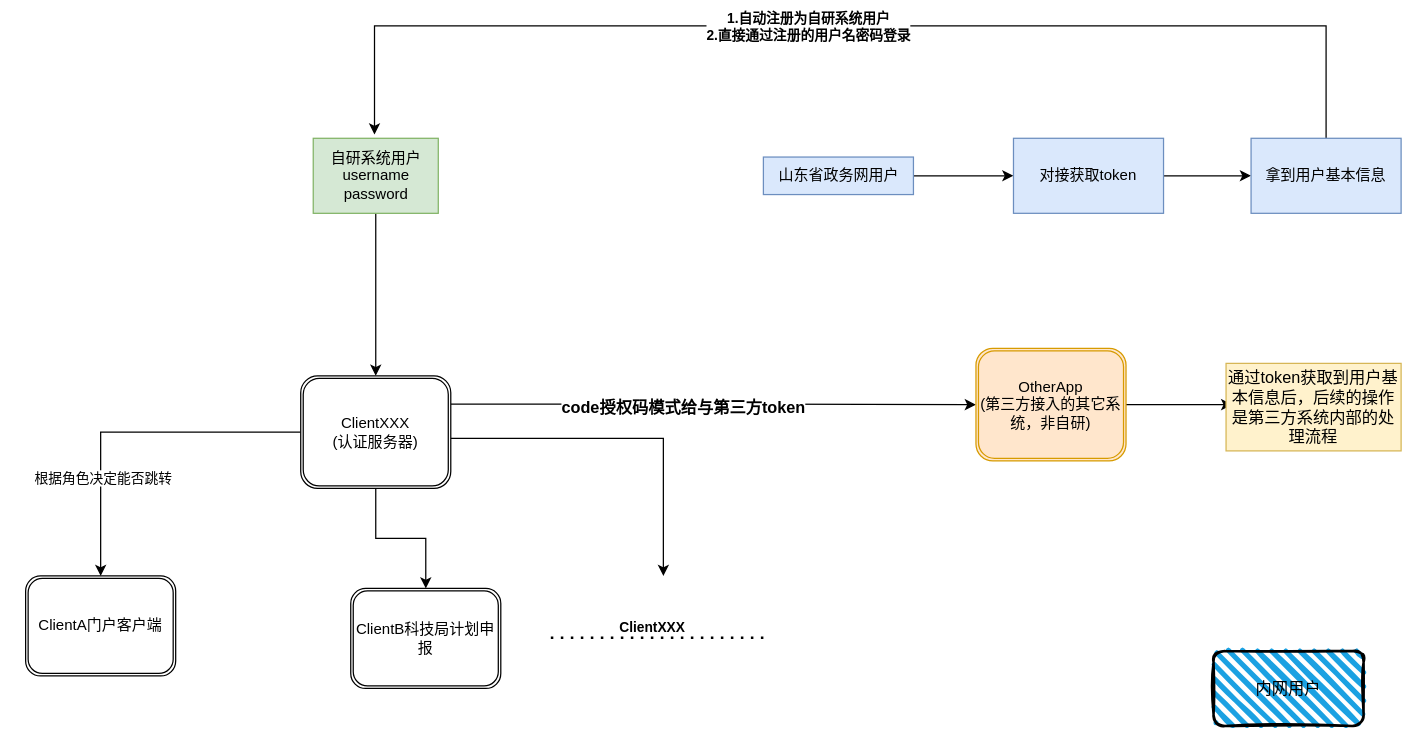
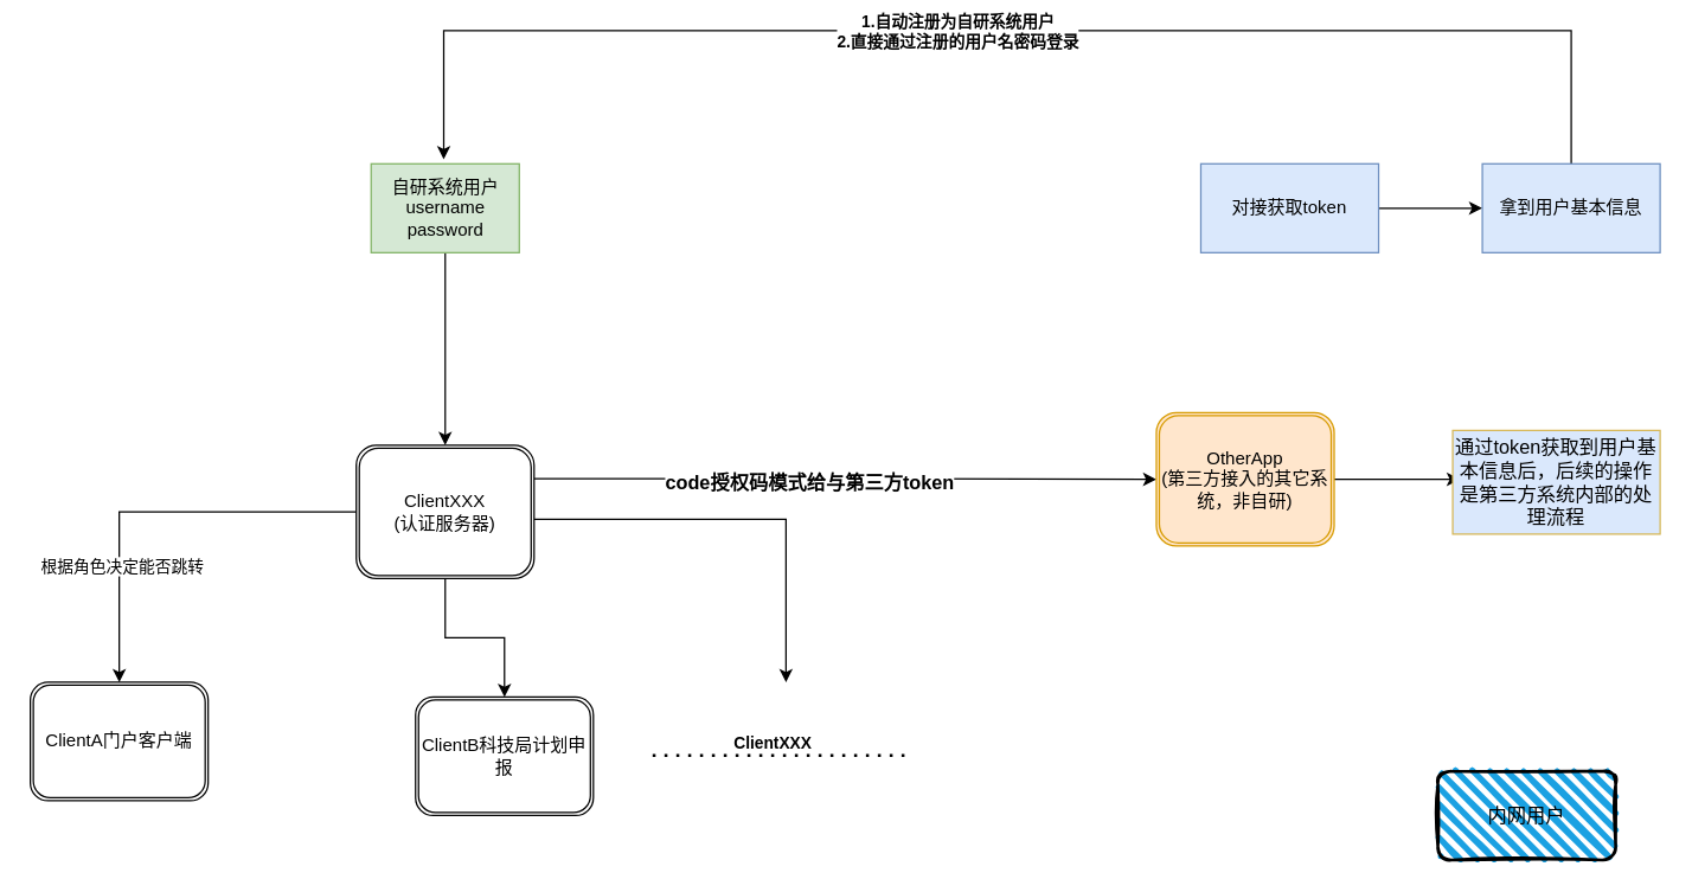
- <mxCell id="16" value="山东省政务网用户" style="text;html=1;align=center;verticalAlign=middle;resizable=0;points=[];autosize=1;strokeColor=#6c8ebf;fillColor=#dae8fc;" vertex="1" parent="1"><mxGeometry x="610" y="125" width="120" height="30" as="geometry" /></mxCell>
- <mxCell id="15" value="" style="edgeStyle=orthogonalEdgeStyle;rounded=0;orthogonalLoop=1;jettySize=auto;html=1;" edge="1" parent="1" source="16" target="18"><mxGeometry relative="1" as="geometry" /></mxCell>
- <mxCell id="24" value="通过token获取到用户基本信息后，后续的操作是第三方系统内部的处理流程" style="whiteSpace=wrap;html=1;fontSize=13;fillColor=#fff2cc;strokeColor=#d6b656;" vertex="1" parent="1"><mxGeometry x="980" y="290" width="140" height="70" as="geometry" /></mxCell>
+ <mxCell id="24" value="通过token获取到用户基本信息后，后续的操作是第三方系统内部的处理流程" style="whiteSpace=wrap;html=1;fontSize=13;fillColor=#dae8fc;strokeColor=#d6b656;" vertex="1" parent="1"><mxGeometry x="980" y="290" width="140" height="70" as="geometry" /></mxCell>
